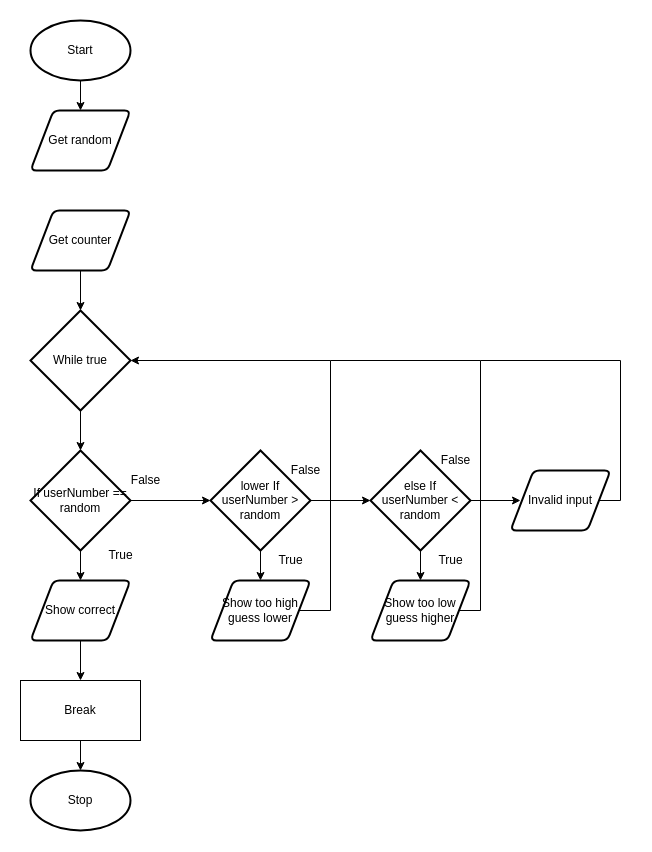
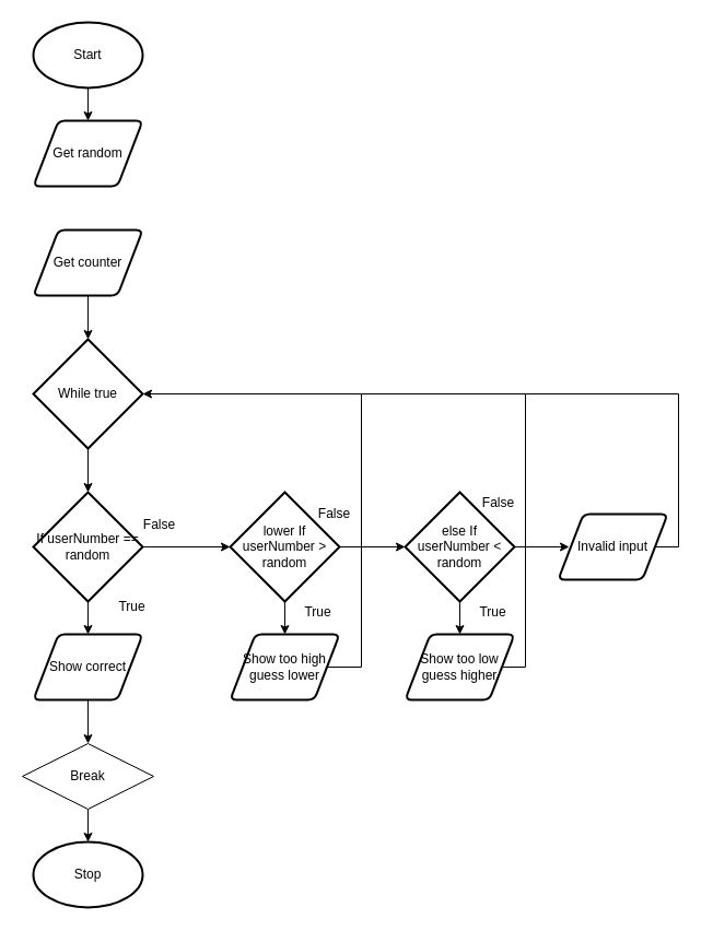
- <mxCell id="15" value="Break" style="rounded=0;whiteSpace=wrap;html=1;" parent="1" vertex="1"><mxGeometry x="20" y="680" width="120" height="60" as="geometry" /></mxCell>
+ <mxCell id="15" value="Break" style="rhombus;whiteSpace=wrap;html=1;" parent="1" vertex="1"><mxGeometry x="20" y="680" width="120" height="60" as="geometry" /></mxCell>
